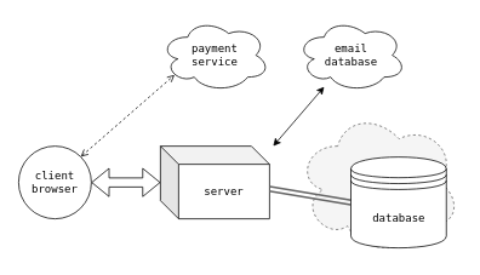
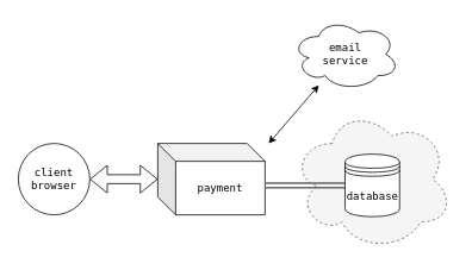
- <mxCell id="5" value="&lt;pre&gt;payment&lt;br&gt;service&lt;br&gt;&lt;/pre&gt;" style="ellipse;shape=cloud;whiteSpace=wrap;html=1;" parent="1" vertex="1"><mxGeometry x="176" y="20" width="120" height="80" as="geometry" /></mxCell>
- <mxCell id="4" value="&lt;pre&gt;email&lt;br&gt;database&lt;br&gt;&lt;/pre&gt;" style="ellipse;shape=cloud;whiteSpace=wrap;html=1;" parent="1" vertex="1"><mxGeometry x="326" y="20" width="120" height="80" as="geometry" /></mxCell>
+ <mxCell id="4" value="&lt;pre&gt;email&lt;br&gt;service&lt;br&gt;&lt;/pre&gt;" style="ellipse;shape=cloud;whiteSpace=wrap;html=1;" parent="1" vertex="1"><mxGeometry x="326" y="20" width="120" height="80" as="geometry" /></mxCell>
- <mxCell id="10" value="" style="endArrow=open;startArrow=open;html=1;entryX=0.13;entryY=0.77;entryDx=0;entryDy=0;entryPerimeter=0;exitX=1;exitY=0;exitDx=0;exitDy=0;dashed=1;endFill=0;startFill=0;" parent="1" source="3" target="5" edge="1"><mxGeometry width="50" height="50" relative="1" as="geometry"><mxPoint x="130" y="130" as="sourcePoint" /><mxPoint x="180" y="80" as="targetPoint" /></mxGeometry></mxCell>
- <mxCell id="6" value="&lt;pre&gt;server&lt;br&gt;&lt;/pre&gt;" style="shape=cube;whiteSpace=wrap;html=1;boundedLbl=1;backgroundOutline=1;darkOpacity=0.05;darkOpacity2=0.1;" parent="1" vertex="1"><mxGeometry x="176" y="160" width="120" height="80" as="geometry" /></mxCell>
+ <mxCell id="6" value="&lt;pre&gt;payment&lt;br&gt;&lt;/pre&gt;" style="shape=cube;whiteSpace=wrap;html=1;boundedLbl=1;backgroundOutline=1;darkOpacity=0.05;darkOpacity2=0.1;" parent="1" vertex="1"><mxGeometry x="176" y="160" width="120" height="80" as="geometry" /></mxCell>
- <mxCell id="11" value="&lt;pre&gt;database&lt;br&gt;&lt;/pre&gt;" style="shape=datastore;whiteSpace=wrap;html=1;" vertex="1" parent="1"><mxGeometry x="385.5" y="172" width="105" height="100" as="geometry" /></mxCell>
+ <mxCell id="11" value="&lt;pre&gt;database&lt;br&gt;&lt;/pre&gt;" style="shape=datastore;whiteSpace=wrap;html=1;" vertex="1" parent="1"><mxGeometry x="385.5" y="172" width="61" height="70" as="geometry" /></mxCell>
